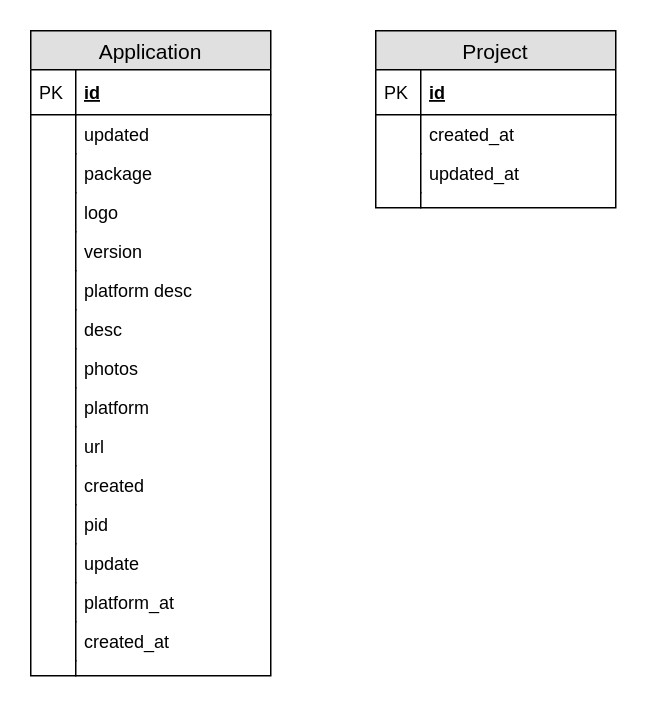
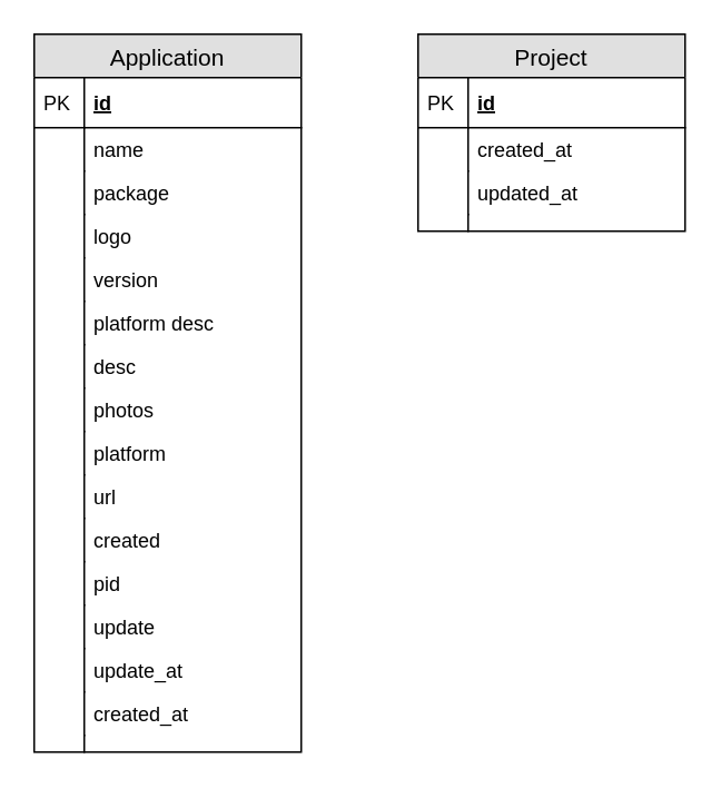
- <mxCell id="5" value="updated" style="shape=partialRectangle;top=0;left=0;right=0;bottom=0;align=left;verticalAlign=top;fillColor=none;spacingLeft=34;spacingRight=4;overflow=hidden;rotatable=0;points=[[0,0.5],[1,0.5]];portConstraint=eastwest;dropTarget=0;fontSize=12;" parent="2" vertex="1"><mxGeometry y="56" width="160" height="26" as="geometry" /></mxCell>
+ <mxCell id="5" value="name" style="shape=partialRectangle;top=0;left=0;right=0;bottom=0;align=left;verticalAlign=top;fillColor=none;spacingLeft=34;spacingRight=4;overflow=hidden;rotatable=0;points=[[0,0.5],[1,0.5]];portConstraint=eastwest;dropTarget=0;fontSize=12;" parent="2" vertex="1"><mxGeometry y="56" width="160" height="26" as="geometry" /></mxCell>
- <mxCell id="29" value="platform_at&#10;" style="shape=partialRectangle;top=0;left=0;right=0;bottom=0;align=left;verticalAlign=top;fillColor=none;spacingLeft=34;spacingRight=4;overflow=hidden;rotatable=0;points=[[0,0.5],[1,0.5]];portConstraint=eastwest;dropTarget=0;fontSize=12;" parent="2" vertex="1"><mxGeometry y="368" width="160" height="26" as="geometry" /></mxCell>
+ <mxCell id="29" value="update_at&#10;" style="shape=partialRectangle;top=0;left=0;right=0;bottom=0;align=left;verticalAlign=top;fillColor=none;spacingLeft=34;spacingRight=4;overflow=hidden;rotatable=0;points=[[0,0.5],[1,0.5]];portConstraint=eastwest;dropTarget=0;fontSize=12;" parent="2" vertex="1"><mxGeometry y="368" width="160" height="26" as="geometry" /></mxCell>
